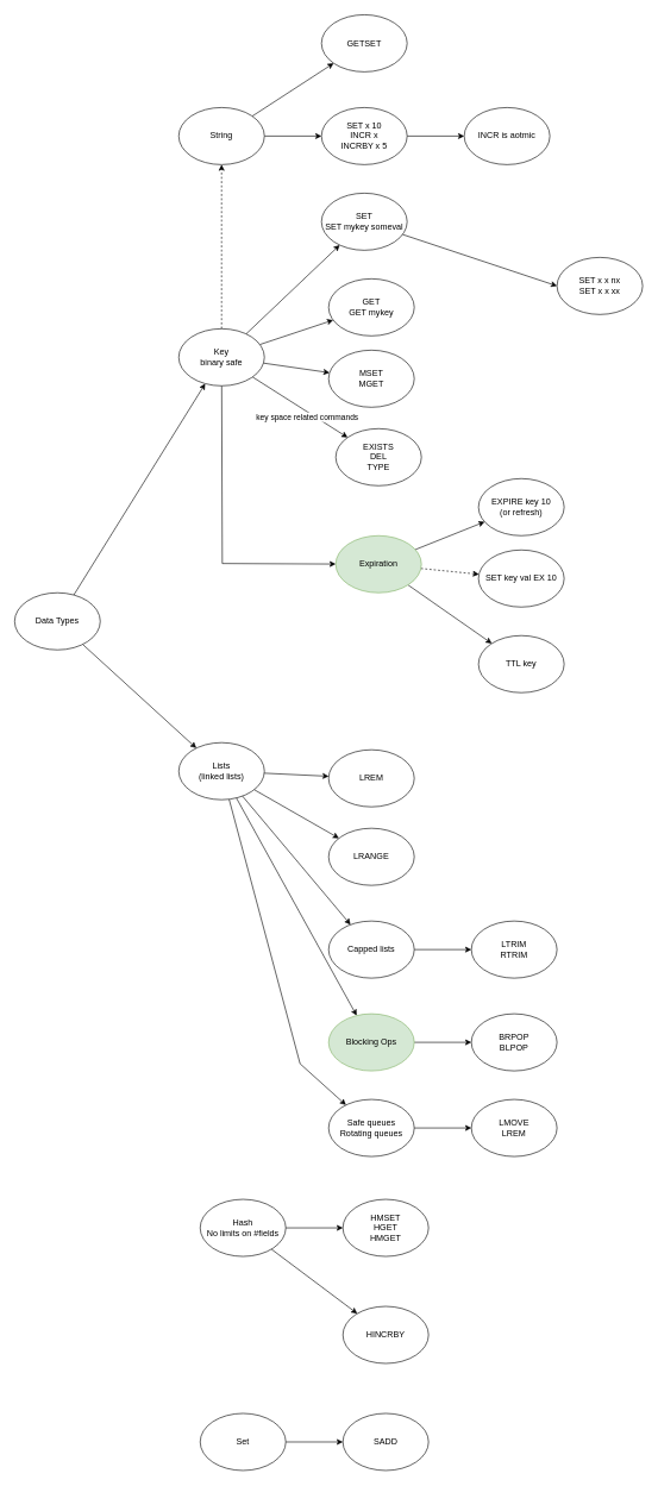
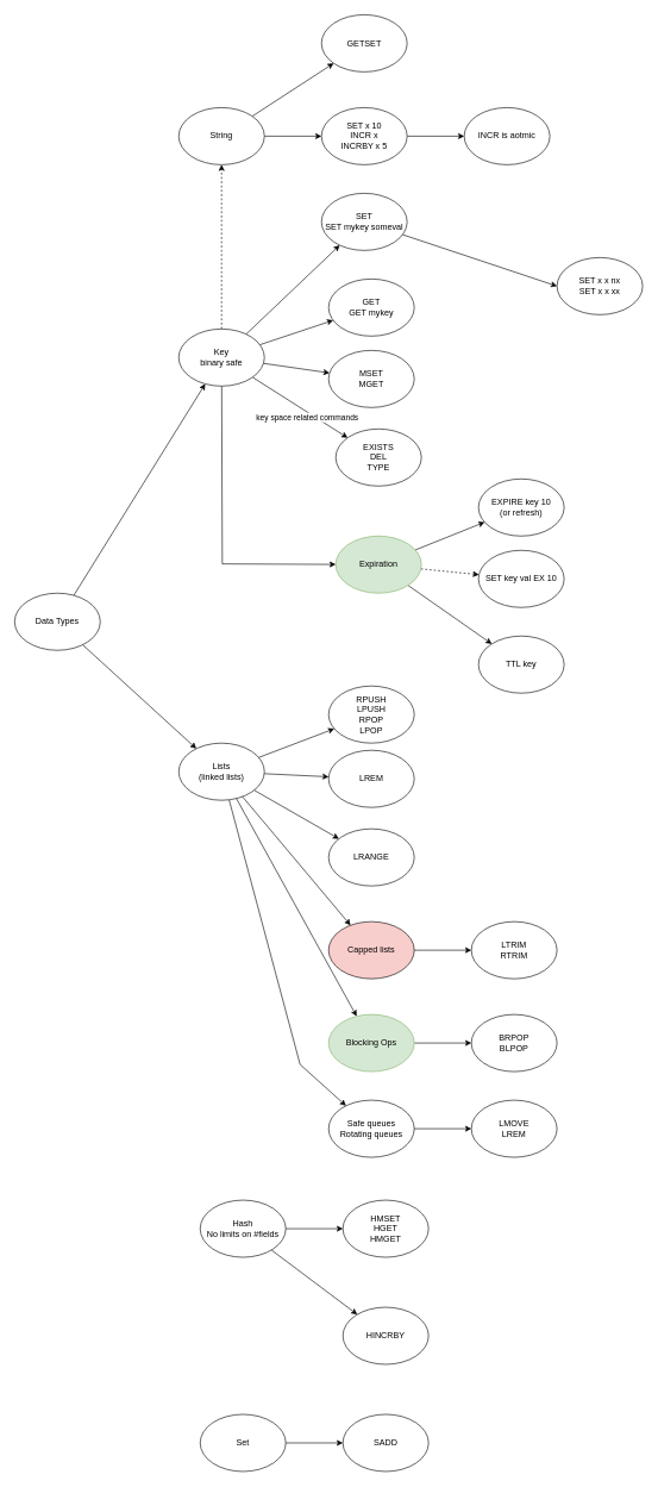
+ <mxCell id="40" value="RPUSH&lt;br&gt;LPUSH&lt;br&gt;RPOP&lt;br&gt;LPOP" style="ellipse;whiteSpace=wrap;html=1;" vertex="1" parent="1"><mxGeometry x="460" y="960" width="120" height="80" as="geometry" /></mxCell>
+ <mxCell id="33" value="" style="edgeStyle=none;rounded=0;orthogonalLoop=1;jettySize=auto;html=1;" edge="1" parent="1" source="39" target="40"><mxGeometry relative="1" as="geometry" /></mxCell>
- <mxCell id="44" value="Capped lists" style="ellipse;whiteSpace=wrap;html=1;" vertex="1" parent="1"><mxGeometry x="460" y="1290" width="120" height="80" as="geometry" /></mxCell>
+ <mxCell id="44" value="Capped lists" style="ellipse;whiteSpace=wrap;html=1;fillColor=#f8cecc;" vertex="1" parent="1"><mxGeometry x="460" y="1290" width="120" height="80" as="geometry" /></mxCell>
